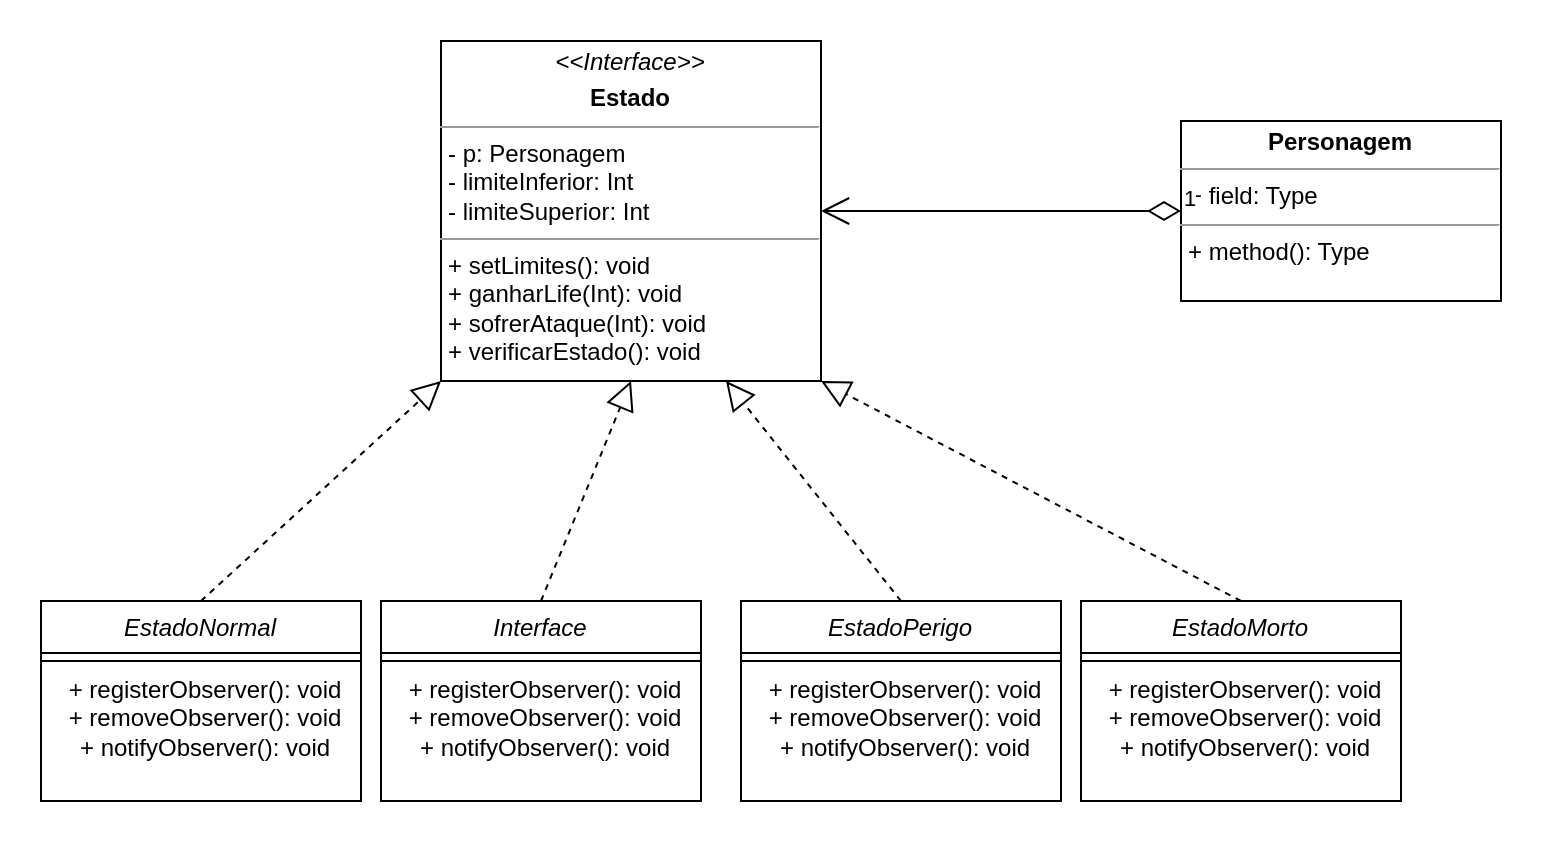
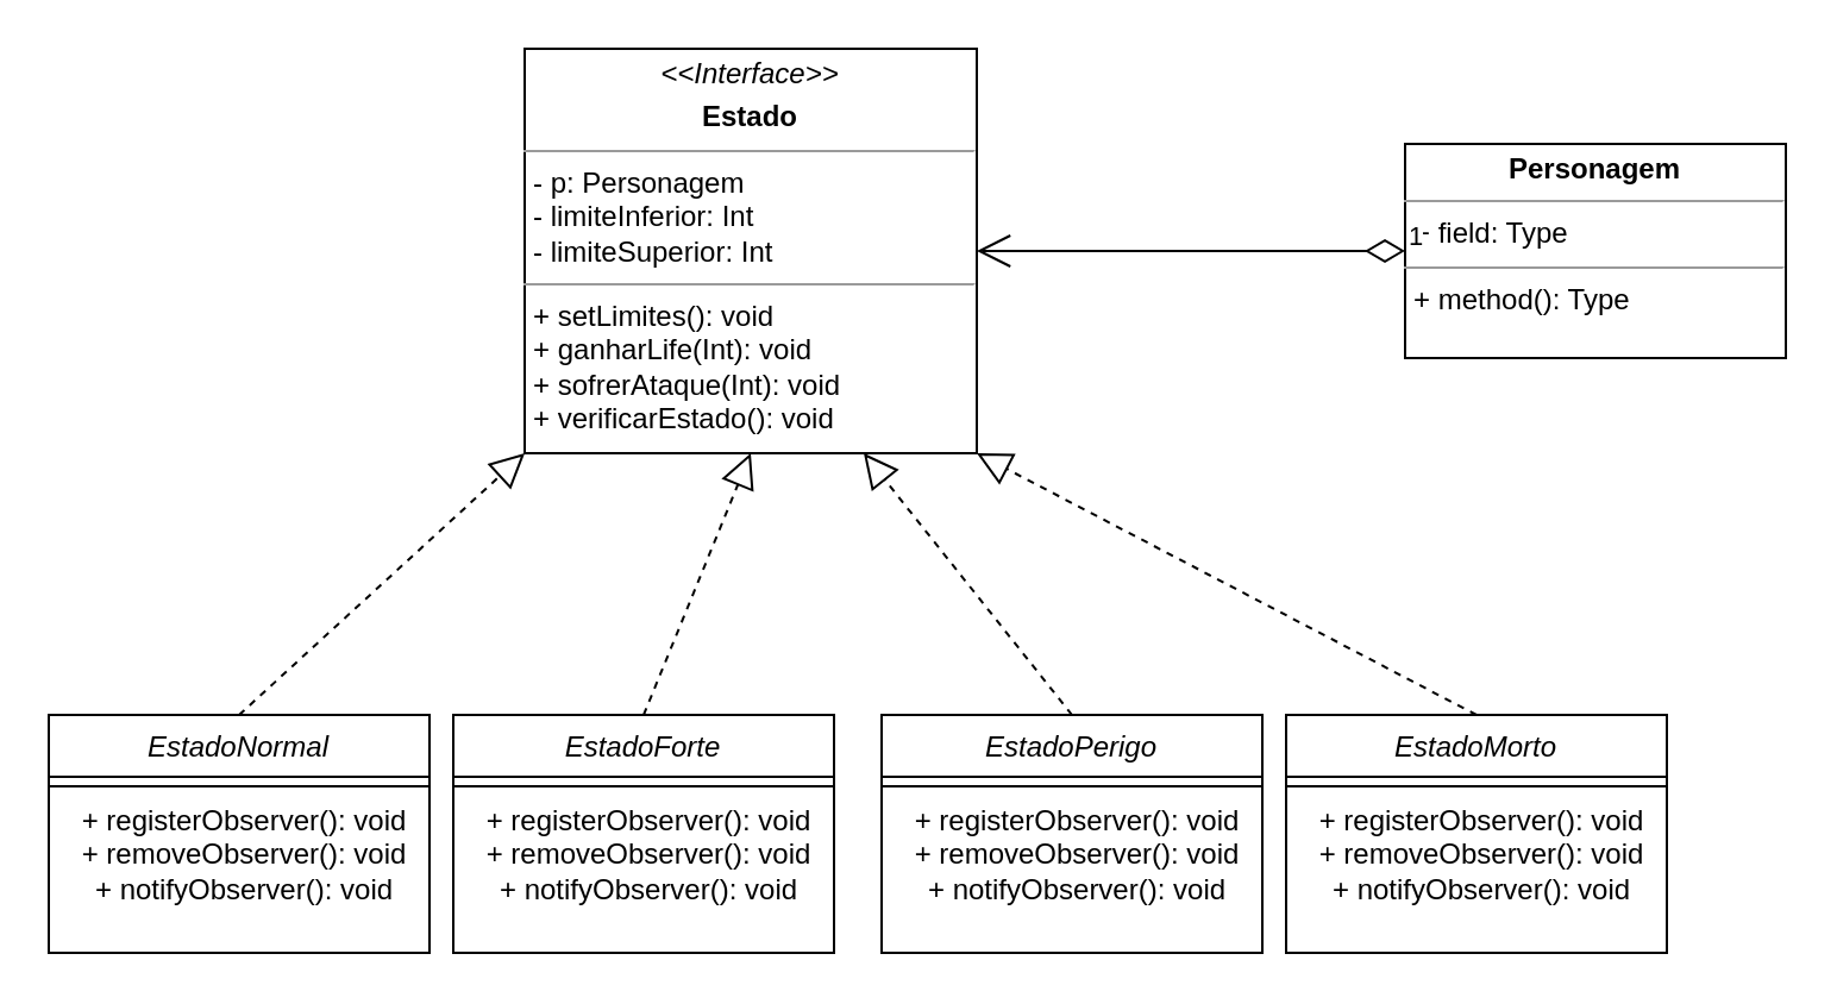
- <mxCell id="5" value="Interface" style="swimlane;fontStyle=2;align=center;verticalAlign=top;childLayout=stackLayout;horizontal=1;startSize=26;horizontalStack=0;resizeParent=1;resizeLast=0;collapsible=1;marginBottom=0;rounded=0;shadow=0;strokeWidth=1;" parent="1" vertex="1"><mxGeometry x="190" y="300" width="160" height="100" as="geometry"><mxRectangle x="310" y="50" width="160" height="26" as="alternateBounds" /></mxGeometry></mxCell>
+ <mxCell id="5" value="EstadoForte" style="swimlane;fontStyle=2;align=center;verticalAlign=top;childLayout=stackLayout;horizontal=1;startSize=26;horizontalStack=0;resizeParent=1;resizeLast=0;collapsible=1;marginBottom=0;rounded=0;shadow=0;strokeWidth=1;" parent="1" vertex="1"><mxGeometry x="190" y="300" width="160" height="100" as="geometry"><mxRectangle x="310" y="50" width="160" height="26" as="alternateBounds" /></mxGeometry></mxCell>
